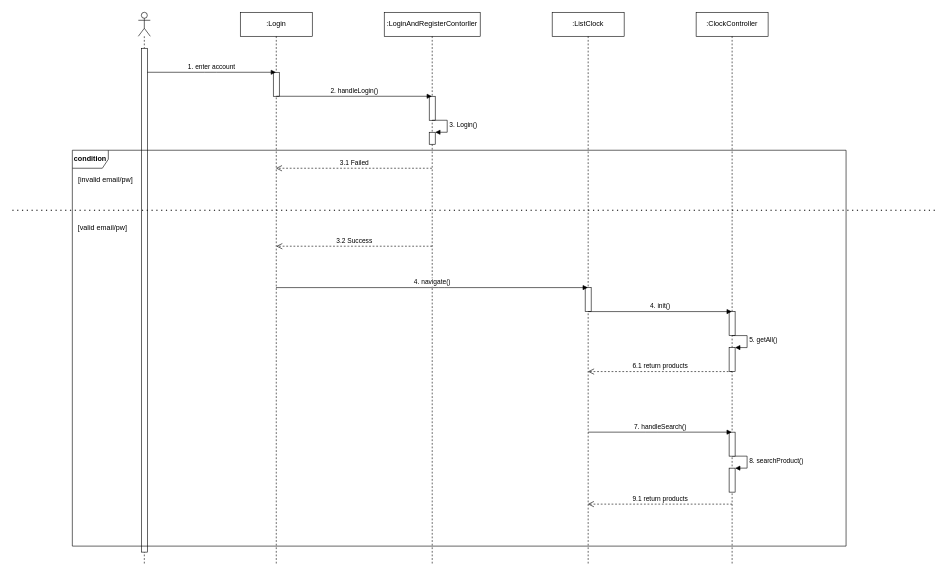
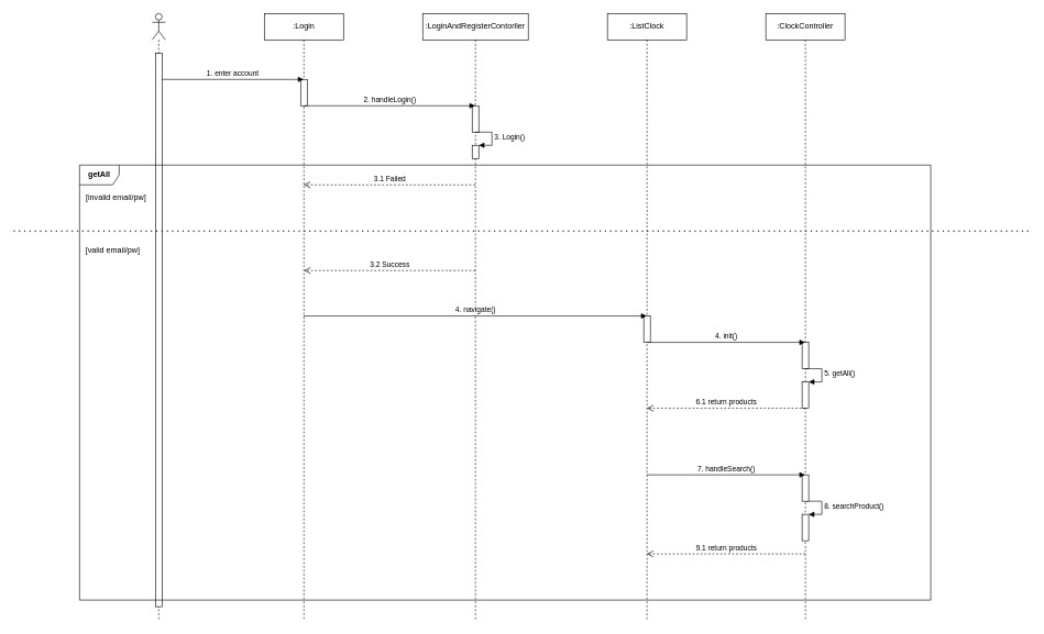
- <mxCell id="31" value="&lt;b&gt;condition&lt;/b&gt;" style="shape=umlFrame;whiteSpace=wrap;html=1;" parent="1" vertex="1"><mxGeometry x="120" y="250" width="1290" height="660" as="geometry" /></mxCell>
+ <mxCell id="31" value="&lt;b&gt;getAll&lt;/b&gt;" style="shape=umlFrame;whiteSpace=wrap;html=1;" parent="1" vertex="1"><mxGeometry x="120" y="250" width="1290" height="660" as="geometry" /></mxCell>
